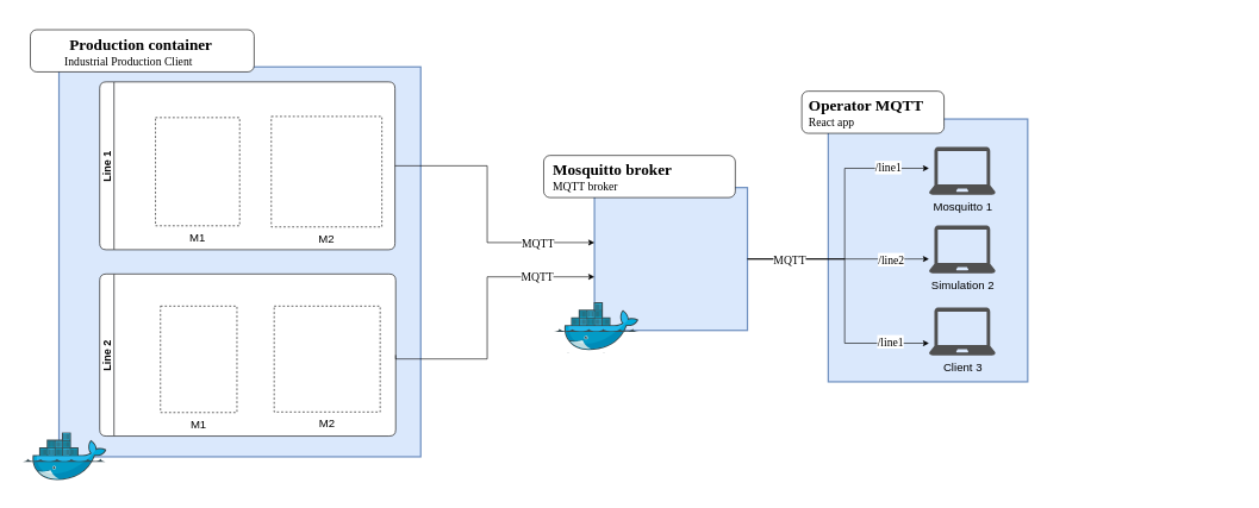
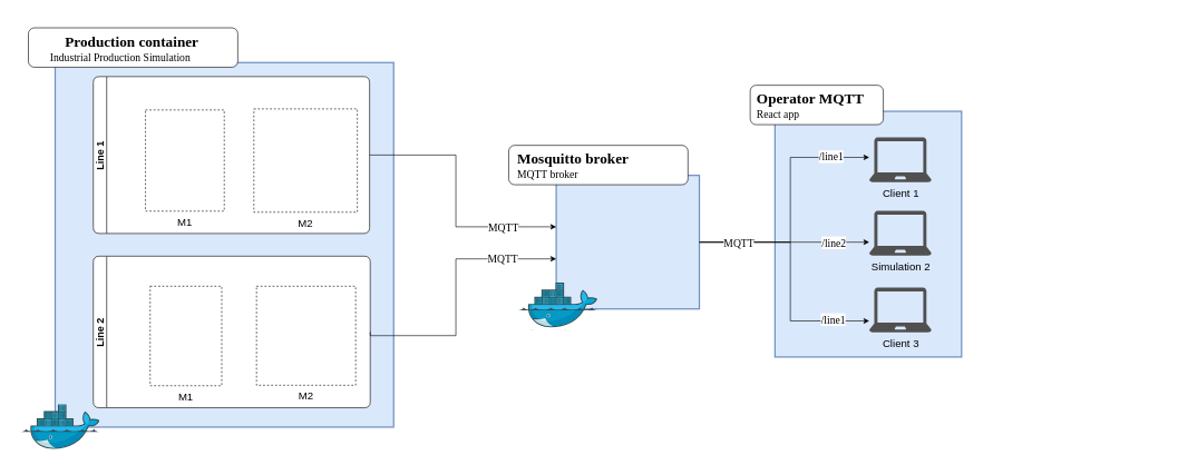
- <mxCell id="18" value="&lt;span style=&quot;font-size: 16px;&quot;&gt;&amp;nbsp; &amp;nbsp;Industrial Production Client&lt;/span&gt;" style="text;html=1;align=center;verticalAlign=middle;resizable=0;points=[];autosize=1;strokeColor=none;fillColor=none;fontSize=16;fontFamily=Verdana;fontStyle=0" parent="16" vertex="1"><mxGeometry x="-16" y="28" width="294" height="31" as="geometry" /></mxCell>
+ <mxCell id="18" value="&lt;span style=&quot;font-size: 16px;&quot;&gt;&amp;nbsp; &amp;nbsp;Industrial Production Simulation&lt;/span&gt;" style="text;html=1;align=center;verticalAlign=middle;resizable=0;points=[];autosize=1;strokeColor=none;fillColor=none;fontSize=16;fontFamily=Verdana;fontStyle=0" parent="16" vertex="1"><mxGeometry x="-16" y="28" width="294" height="31" as="geometry" /></mxCell>
- <mxCell id="32" value="&lt;font style=&quot;font-size: 16px;&quot;&gt;Mosquitto 1&lt;/font&gt;" style="sketch=0;pointerEvents=1;shadow=0;dashed=0;html=1;strokeColor=none;fillColor=#505050;labelPosition=center;verticalLabelPosition=bottom;verticalAlign=top;outlineConnect=0;align=center;shape=mxgraph.office.devices.laptop;rounded=0;" parent="30" vertex="1"><mxGeometry width="93" height="67" as="geometry" /></mxCell>
+ <mxCell id="32" value="&lt;font style=&quot;font-size: 16px;&quot;&gt;Client 1&lt;/font&gt;" style="sketch=0;pointerEvents=1;shadow=0;dashed=0;html=1;strokeColor=none;fillColor=#505050;labelPosition=center;verticalLabelPosition=bottom;verticalAlign=top;outlineConnect=0;align=center;shape=mxgraph.office.devices.laptop;rounded=0;" parent="30" vertex="1"><mxGeometry width="93" height="67" as="geometry" /></mxCell>
